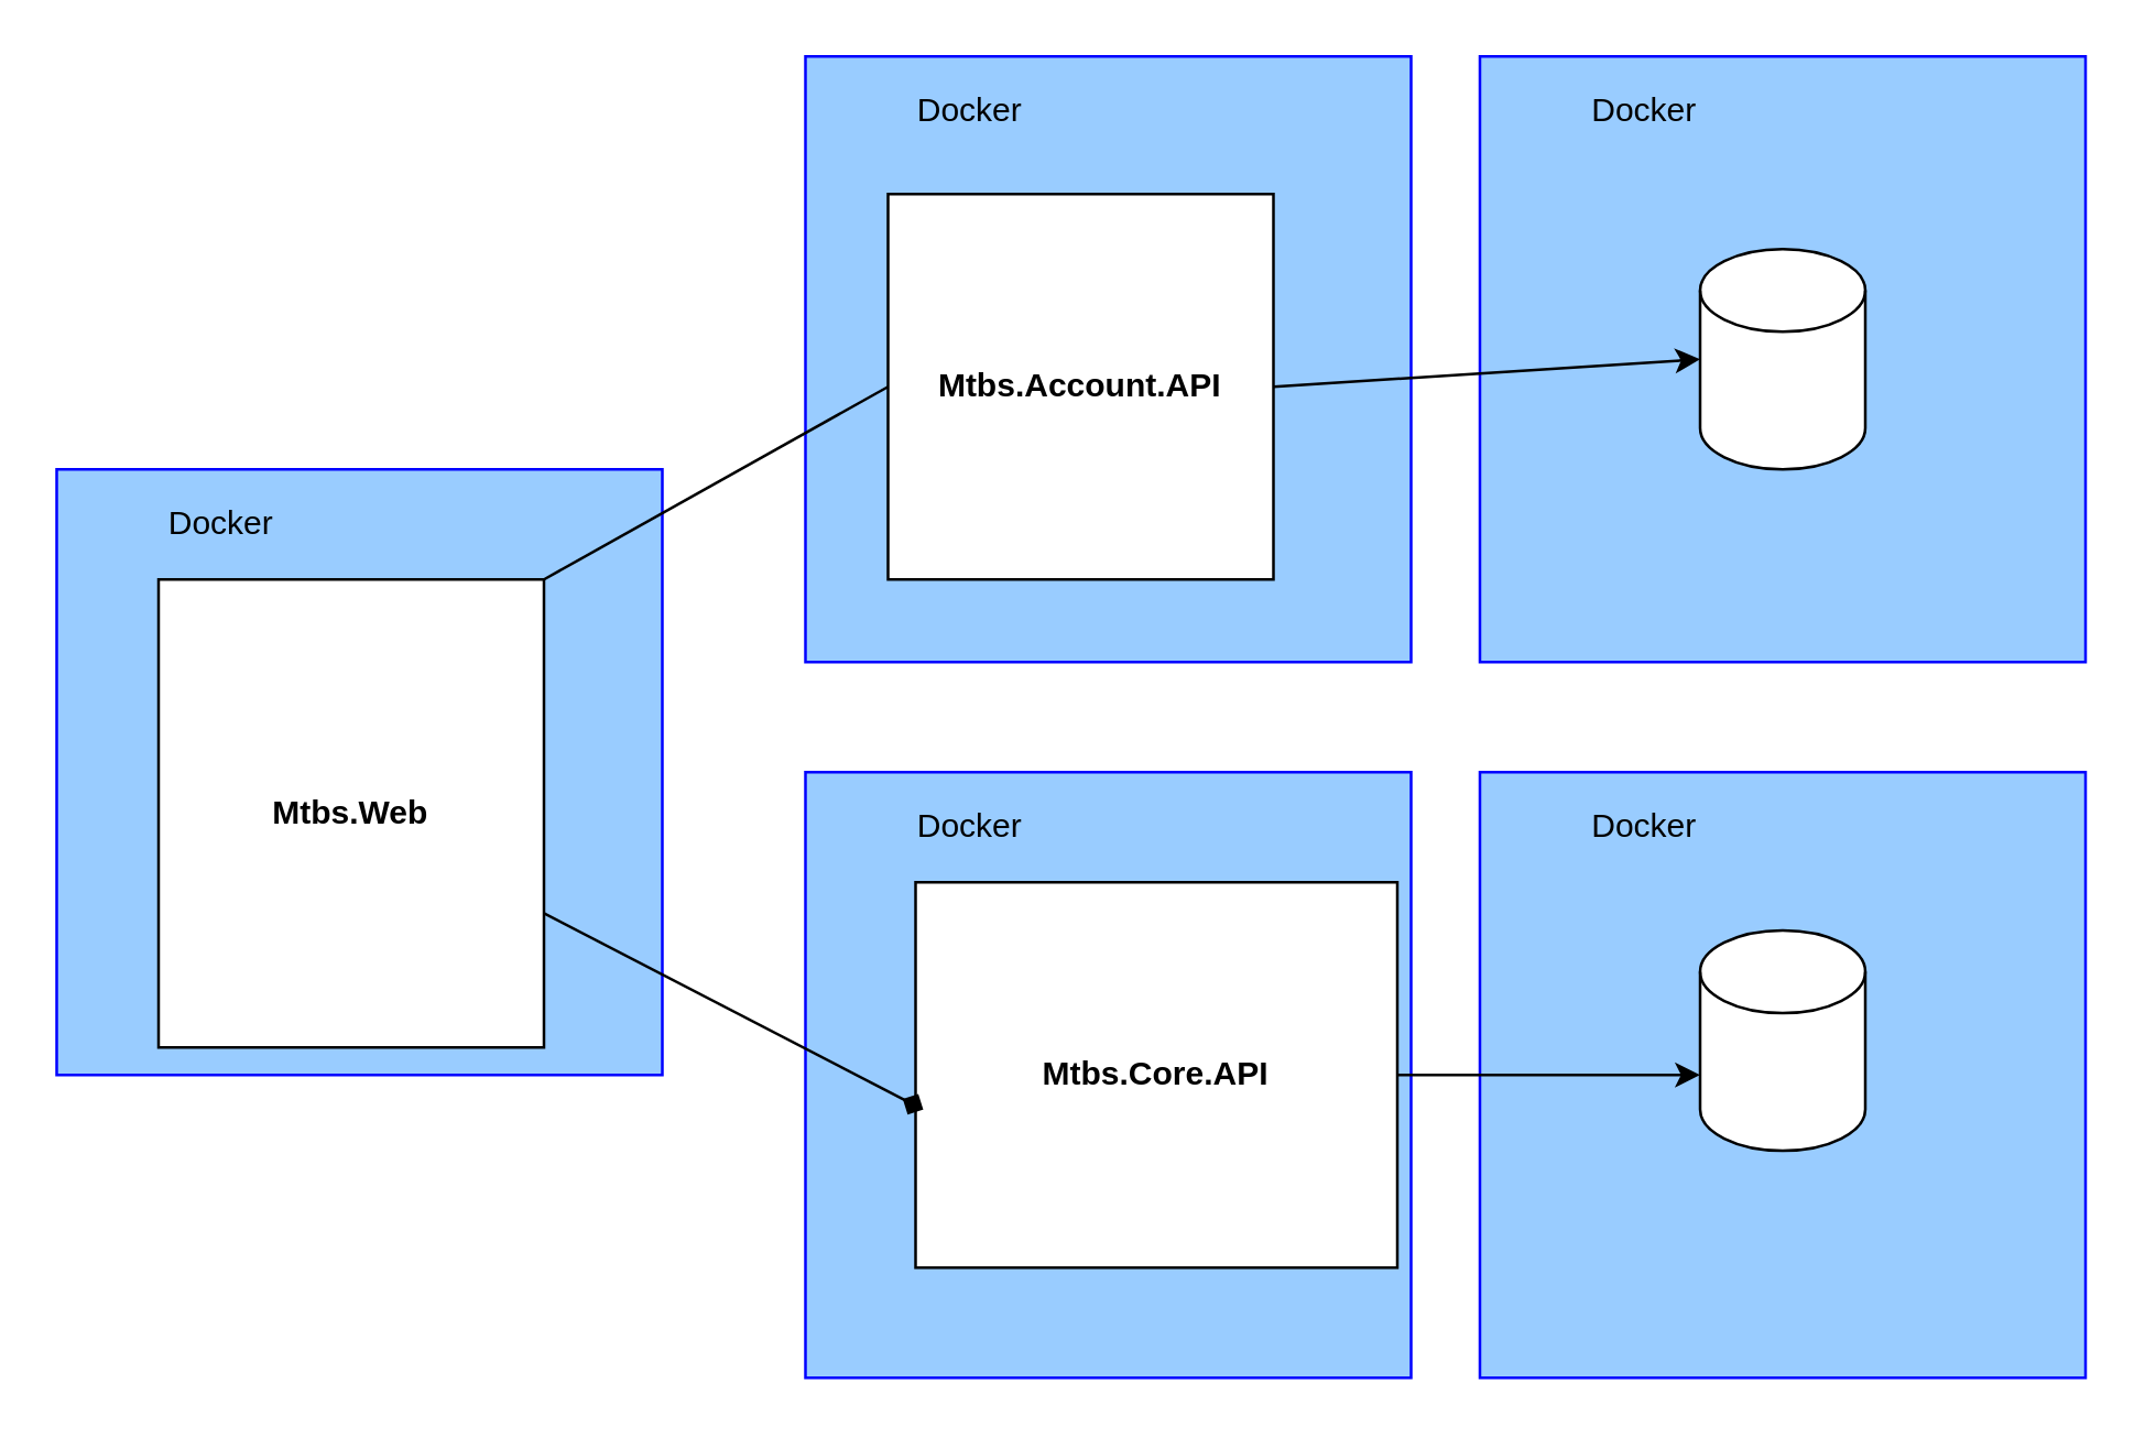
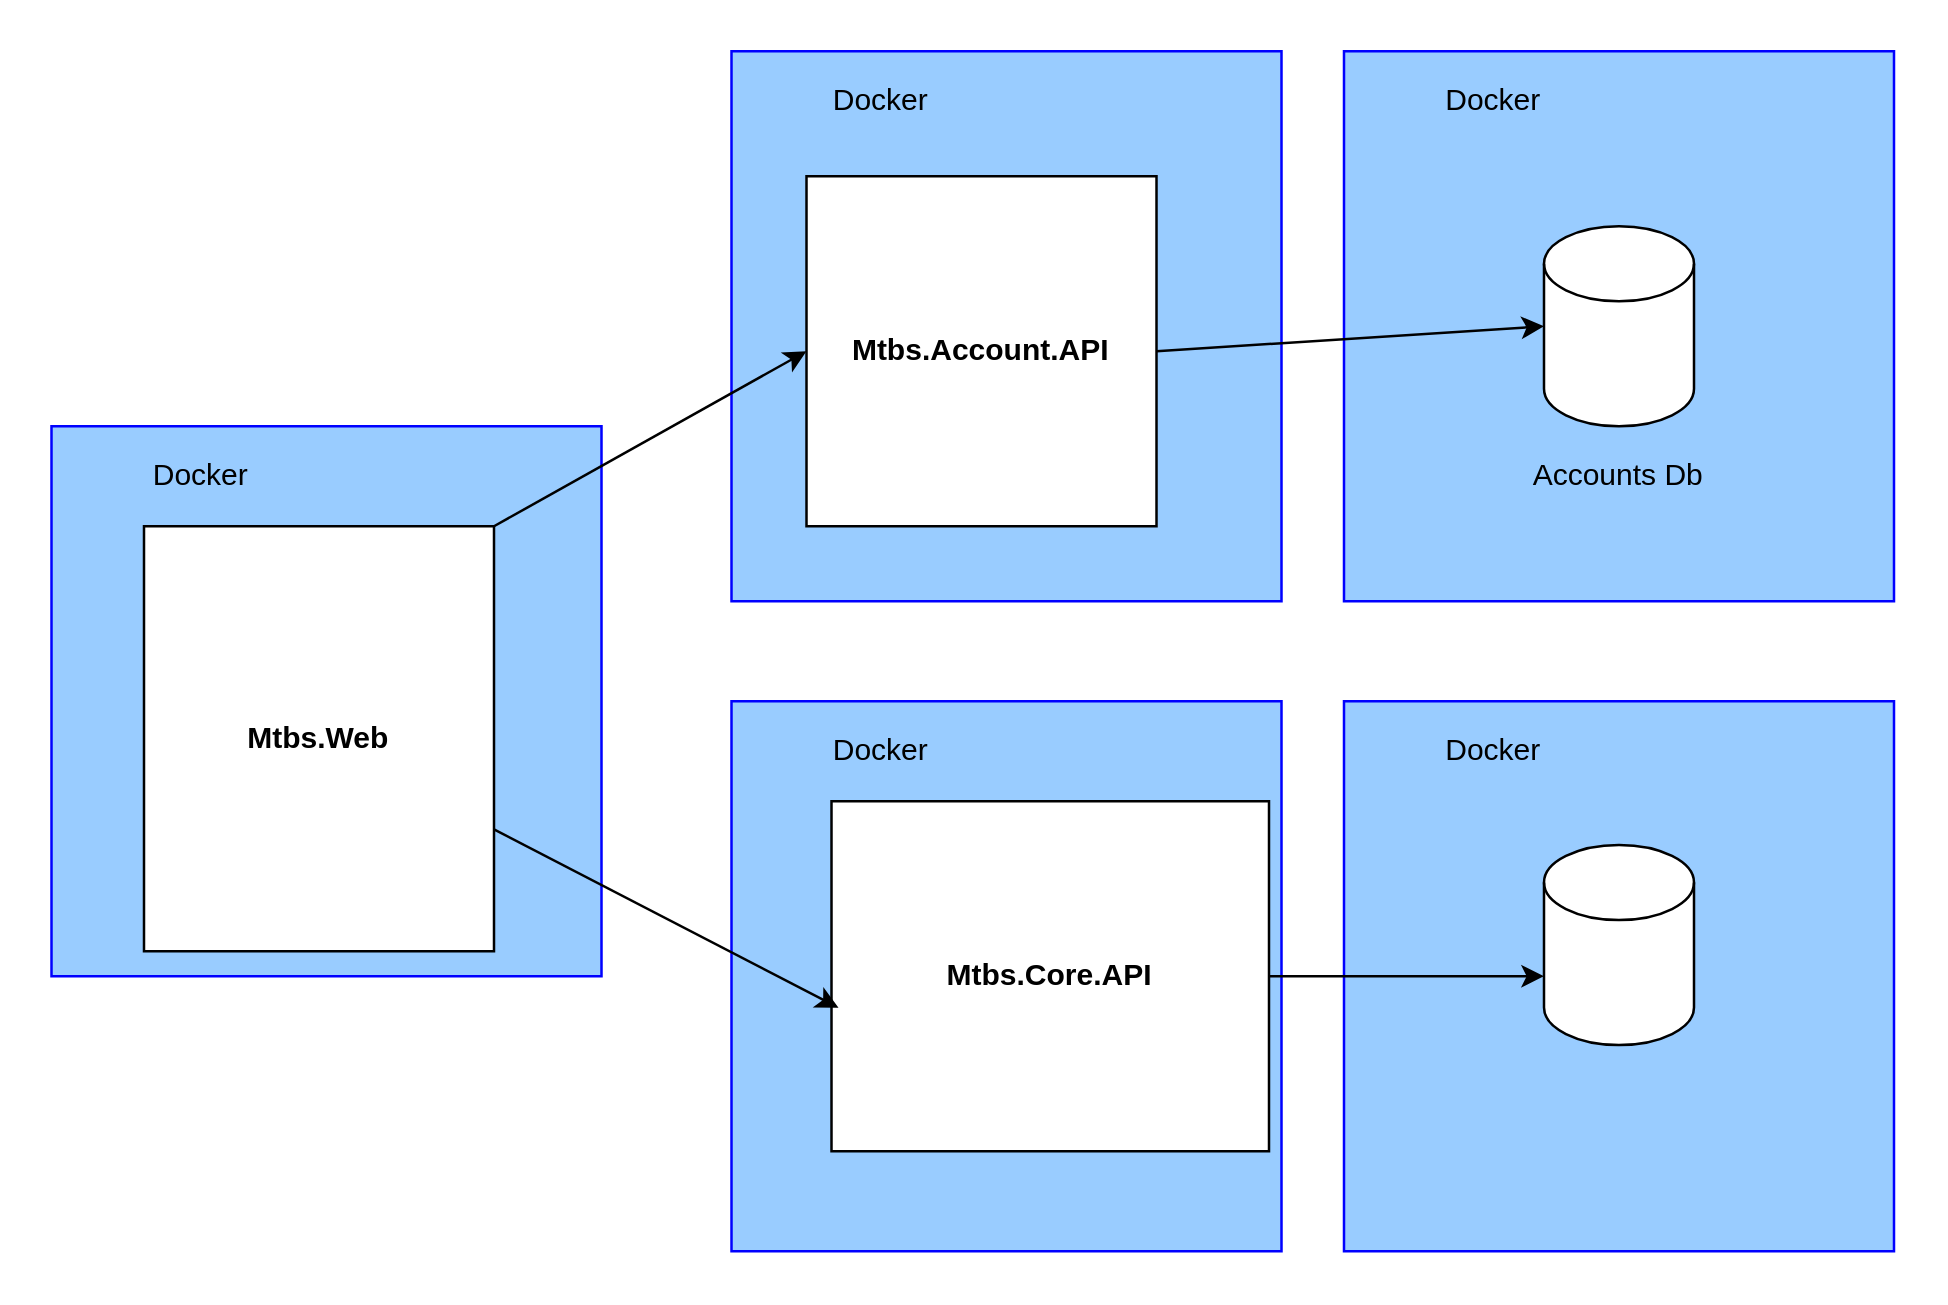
- <mxCell id="27" value="" style="endArrow=none;html=1;exitX=1;exitY=0;exitDx=0;exitDy=0;entryX=0;entryY=0.5;entryDx=0;entryDy=0;" parent="1" source="26" target="5" edge="1"><mxGeometry width="50" height="50" relative="1" as="geometry"><mxPoint x="482" y="130" as="sourcePoint" /><mxPoint x="742" y="129" as="targetPoint" /></mxGeometry></mxCell>
+ <mxCell id="27" value="" style="endArrow=classic;html=1;exitX=1;exitY=0;exitDx=0;exitDy=0;entryX=0;entryY=0.5;entryDx=0;entryDy=0;" parent="1" source="26" target="5" edge="1"><mxGeometry width="50" height="50" relative="1" as="geometry"><mxPoint x="482" y="130" as="sourcePoint" /><mxPoint x="742" y="129" as="targetPoint" /></mxGeometry></mxCell>
+ <mxCell id="11" value="Accounts Db" style="text;html=1;strokeColor=none;fillColor=none;align=center;verticalAlign=middle;whiteSpace=wrap;rounded=0;" parent="9" vertex="1"><mxGeometry y="90" width="90" height="20" as="geometry" /></mxCell>
- <mxCell id="28" value="" style="endArrow=diamond;html=1;entryX=0.016;entryY=0.59;entryDx=0;entryDy=0;entryPerimeter=0;" parent="1" source="26" target="16" edge="1"><mxGeometry width="50" height="50" relative="1" as="geometry"><mxPoint x="502" y="150" as="sourcePoint" /><mxPoint x="762" y="149" as="targetPoint" /></mxGeometry></mxCell>
+ <mxCell id="28" value="" style="endArrow=classic;html=1;entryX=0.016;entryY=0.59;entryDx=0;entryDy=0;entryPerimeter=0;" parent="1" source="26" target="16" edge="1"><mxGeometry width="50" height="50" relative="1" as="geometry"><mxPoint x="502" y="150" as="sourcePoint" /><mxPoint x="762" y="149" as="targetPoint" /></mxGeometry></mxCell>
